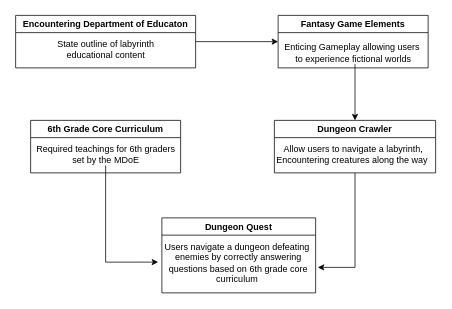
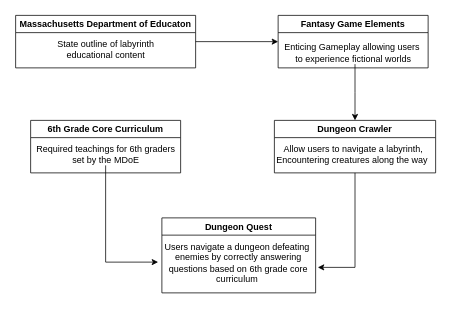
- <mxCell id="3" value="Encountering Department of Educaton" style="swimlane;" vertex="1" parent="1"><mxGeometry x="20" y="20" width="240" height="70" as="geometry" /></mxCell>
+ <mxCell id="3" value="Massachusetts Department of Educaton" style="swimlane;" vertex="1" parent="1"><mxGeometry x="20" y="20" width="240" height="70" as="geometry" /></mxCell>
